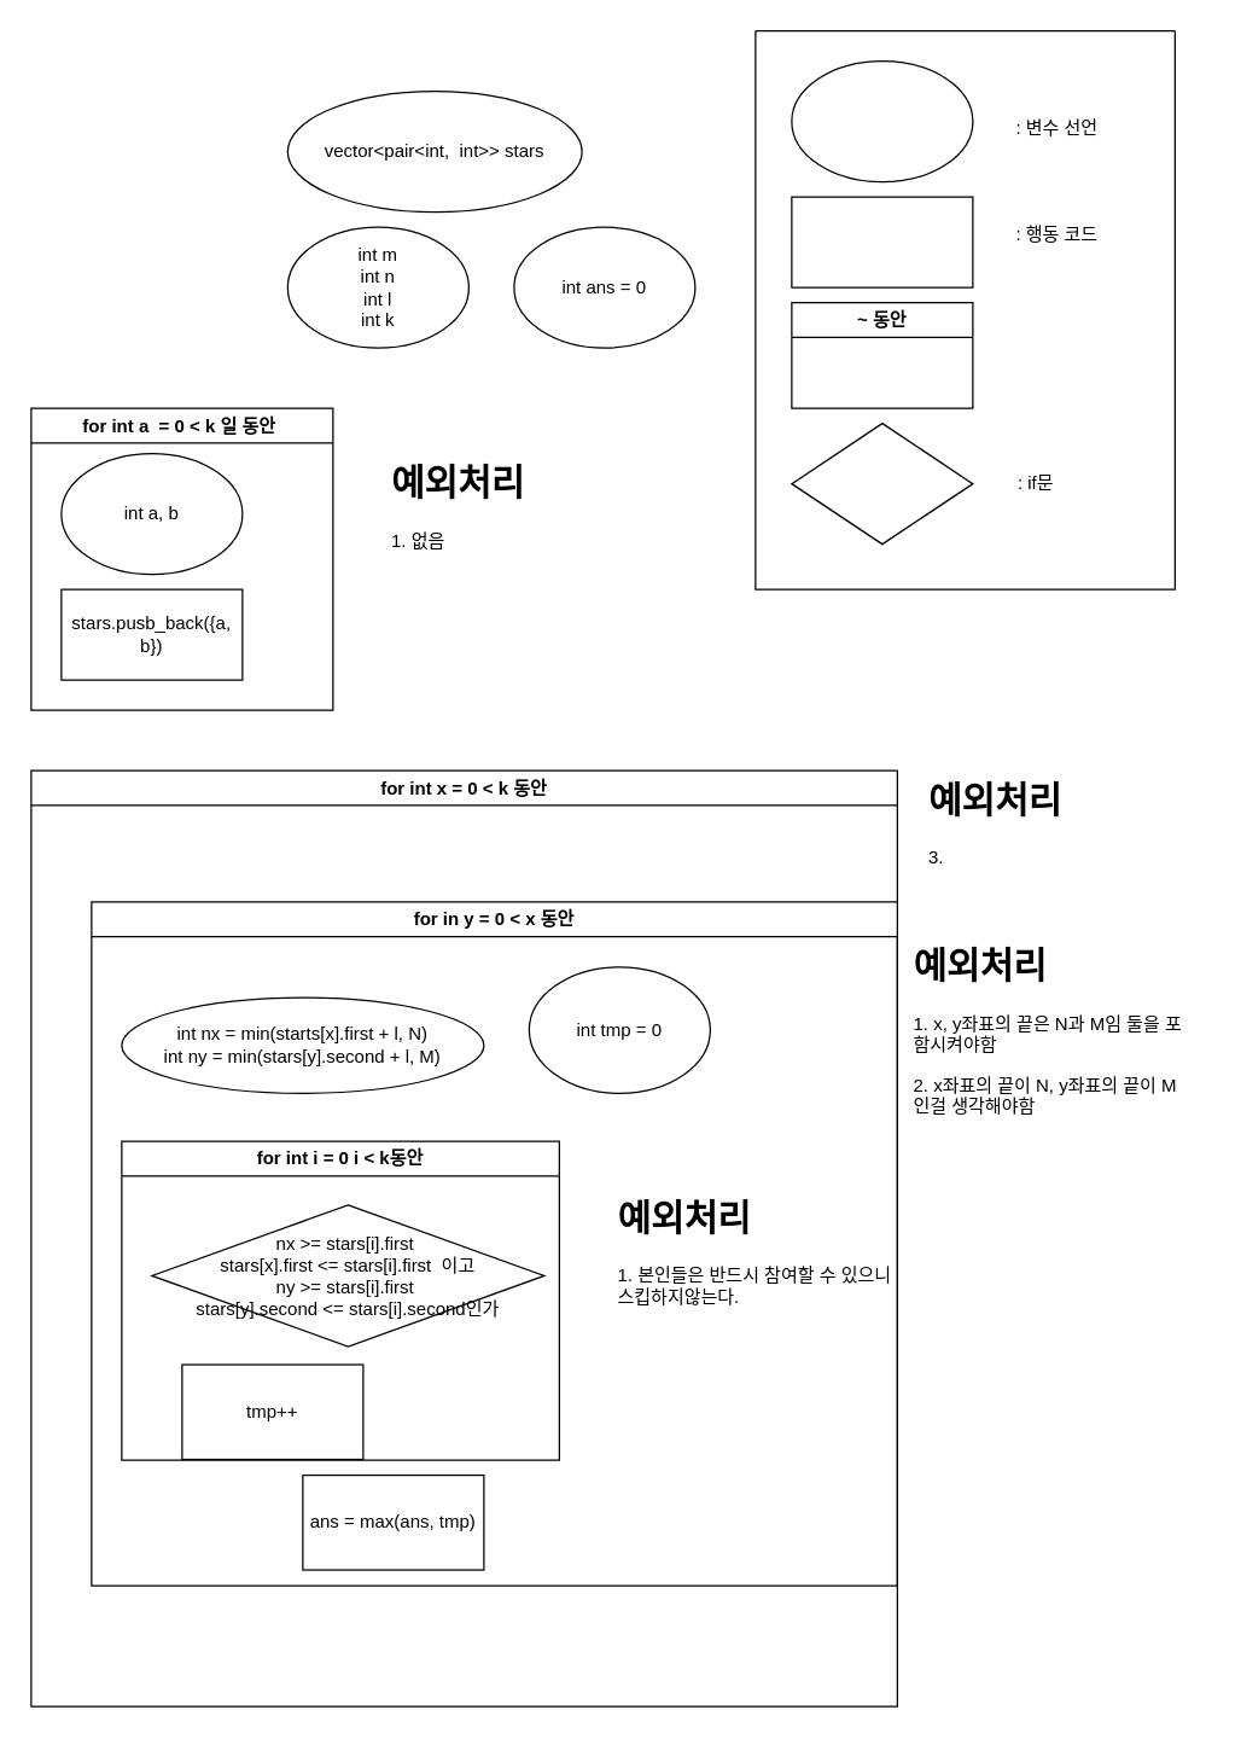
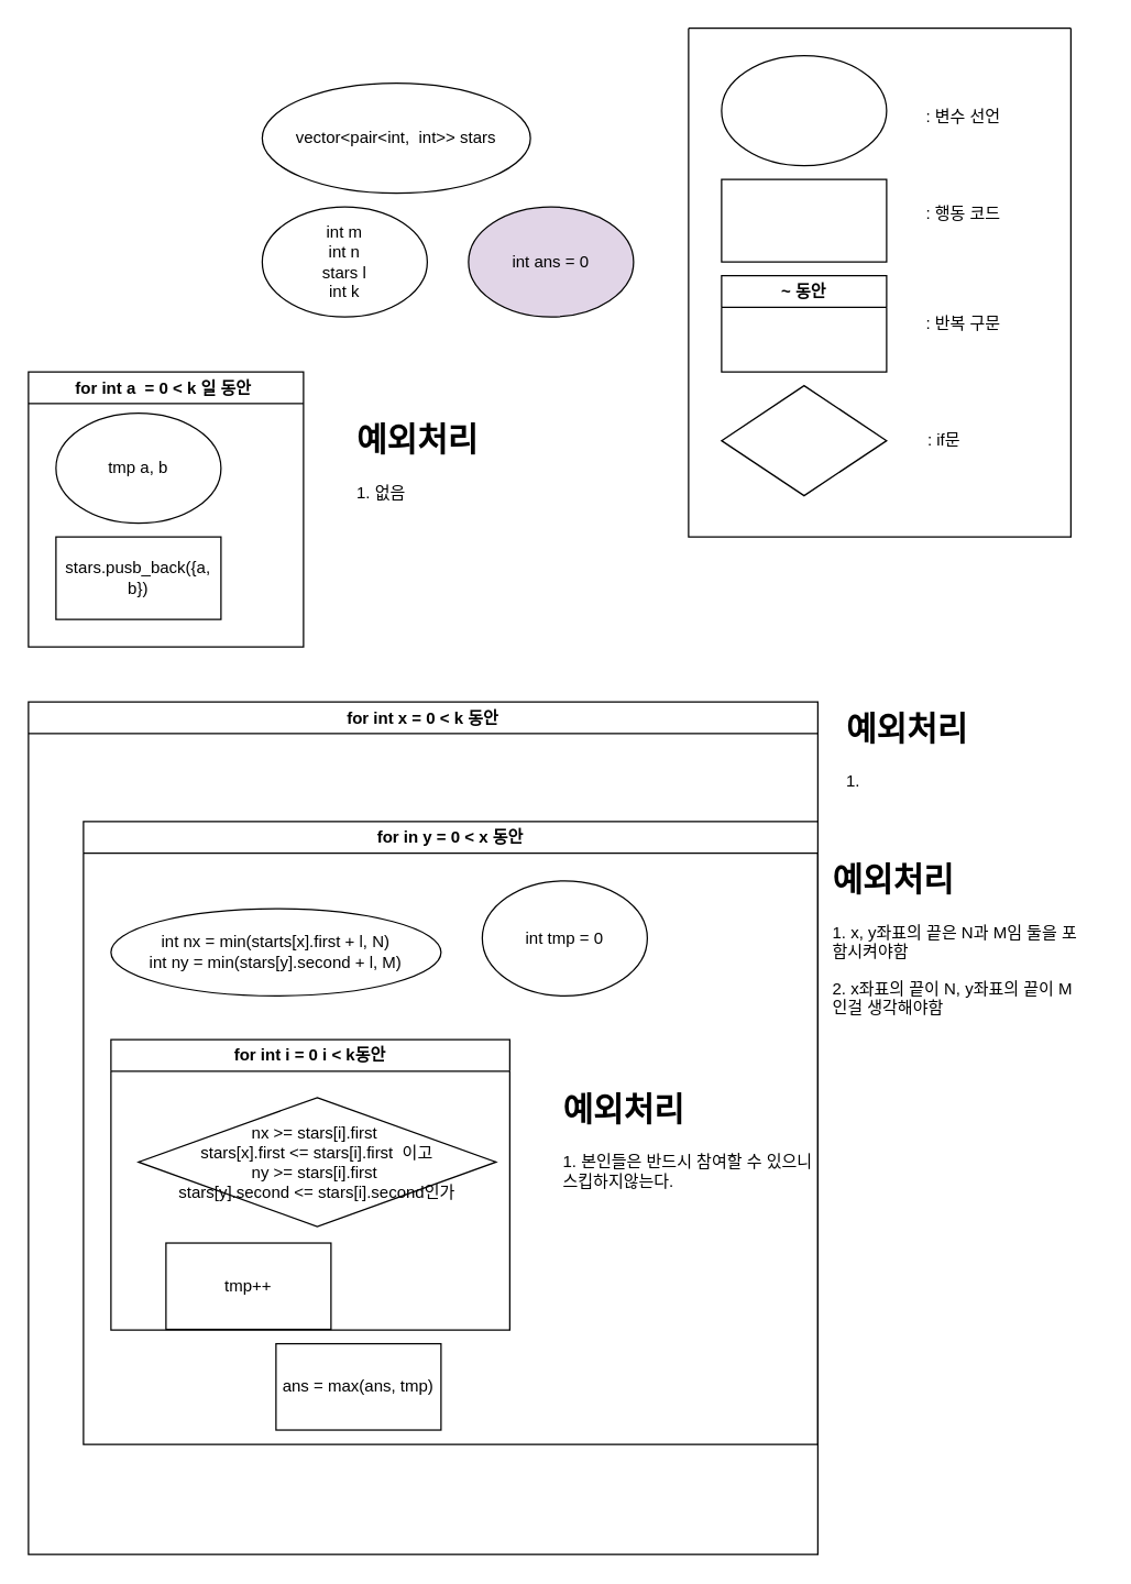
- <mxCell id="16" value="int m&lt;br&gt;int n&lt;br&gt;int l&lt;br&gt;int k" style="ellipse;whiteSpace=wrap;html=1;" vertex="1" parent="1"><mxGeometry x="190" y="150" width="120" height="80" as="geometry" /></mxCell>
+ <mxCell id="16" value="int m&lt;br&gt;int n&lt;br&gt;stars l&lt;br&gt;int k" style="ellipse;whiteSpace=wrap;html=1;" vertex="1" parent="1"><mxGeometry x="190" y="150" width="120" height="80" as="geometry" /></mxCell>
- <mxCell id="32" value="int ans = 0" style="ellipse;whiteSpace=wrap;html=1;" vertex="1" parent="1"><mxGeometry x="340" y="150" width="120" height="80" as="geometry" /></mxCell>
+ <mxCell id="32" value="int ans = 0" style="ellipse;whiteSpace=wrap;html=1;fillColor=#e1d5e7;" vertex="1" parent="1"><mxGeometry x="340" y="150" width="120" height="80" as="geometry" /></mxCell>
+ <mxCell id="8" value=": 반복 구문" style="text;html=1;align=center;verticalAlign=middle;whiteSpace=wrap;rounded=0;" vertex="1" parent="2"><mxGeometry x="170" y="200" width="60" height="30" as="geometry" /></mxCell>
- <mxCell id="14" value="int a, b" style="ellipse;whiteSpace=wrap;html=1;" vertex="1" parent="12"><mxGeometry x="20" y="30" width="120" height="80" as="geometry" /></mxCell>
+ <mxCell id="14" value="tmp a, b" style="ellipse;whiteSpace=wrap;html=1;" vertex="1" parent="12"><mxGeometry x="20" y="30" width="120" height="80" as="geometry" /></mxCell>
- <mxCell id="30" value="&lt;h1&gt;예외처리&lt;/h1&gt;&lt;p&gt;3.&amp;nbsp;&lt;/p&gt;" style="text;html=1;spacing=5;spacingTop=-20;whiteSpace=wrap;overflow=hidden;rounded=0;" vertex="1" parent="1"><mxGeometry x="610" y="510" width="190" height="120" as="geometry" /></mxCell>
+ <mxCell id="30" value="&lt;h1&gt;예외처리&lt;/h1&gt;&lt;p&gt;1.&amp;nbsp;&lt;/p&gt;" style="text;html=1;spacing=5;spacingTop=-20;whiteSpace=wrap;overflow=hidden;rounded=0;" vertex="1" parent="1"><mxGeometry x="610" y="510" width="190" height="120" as="geometry" /></mxCell>
